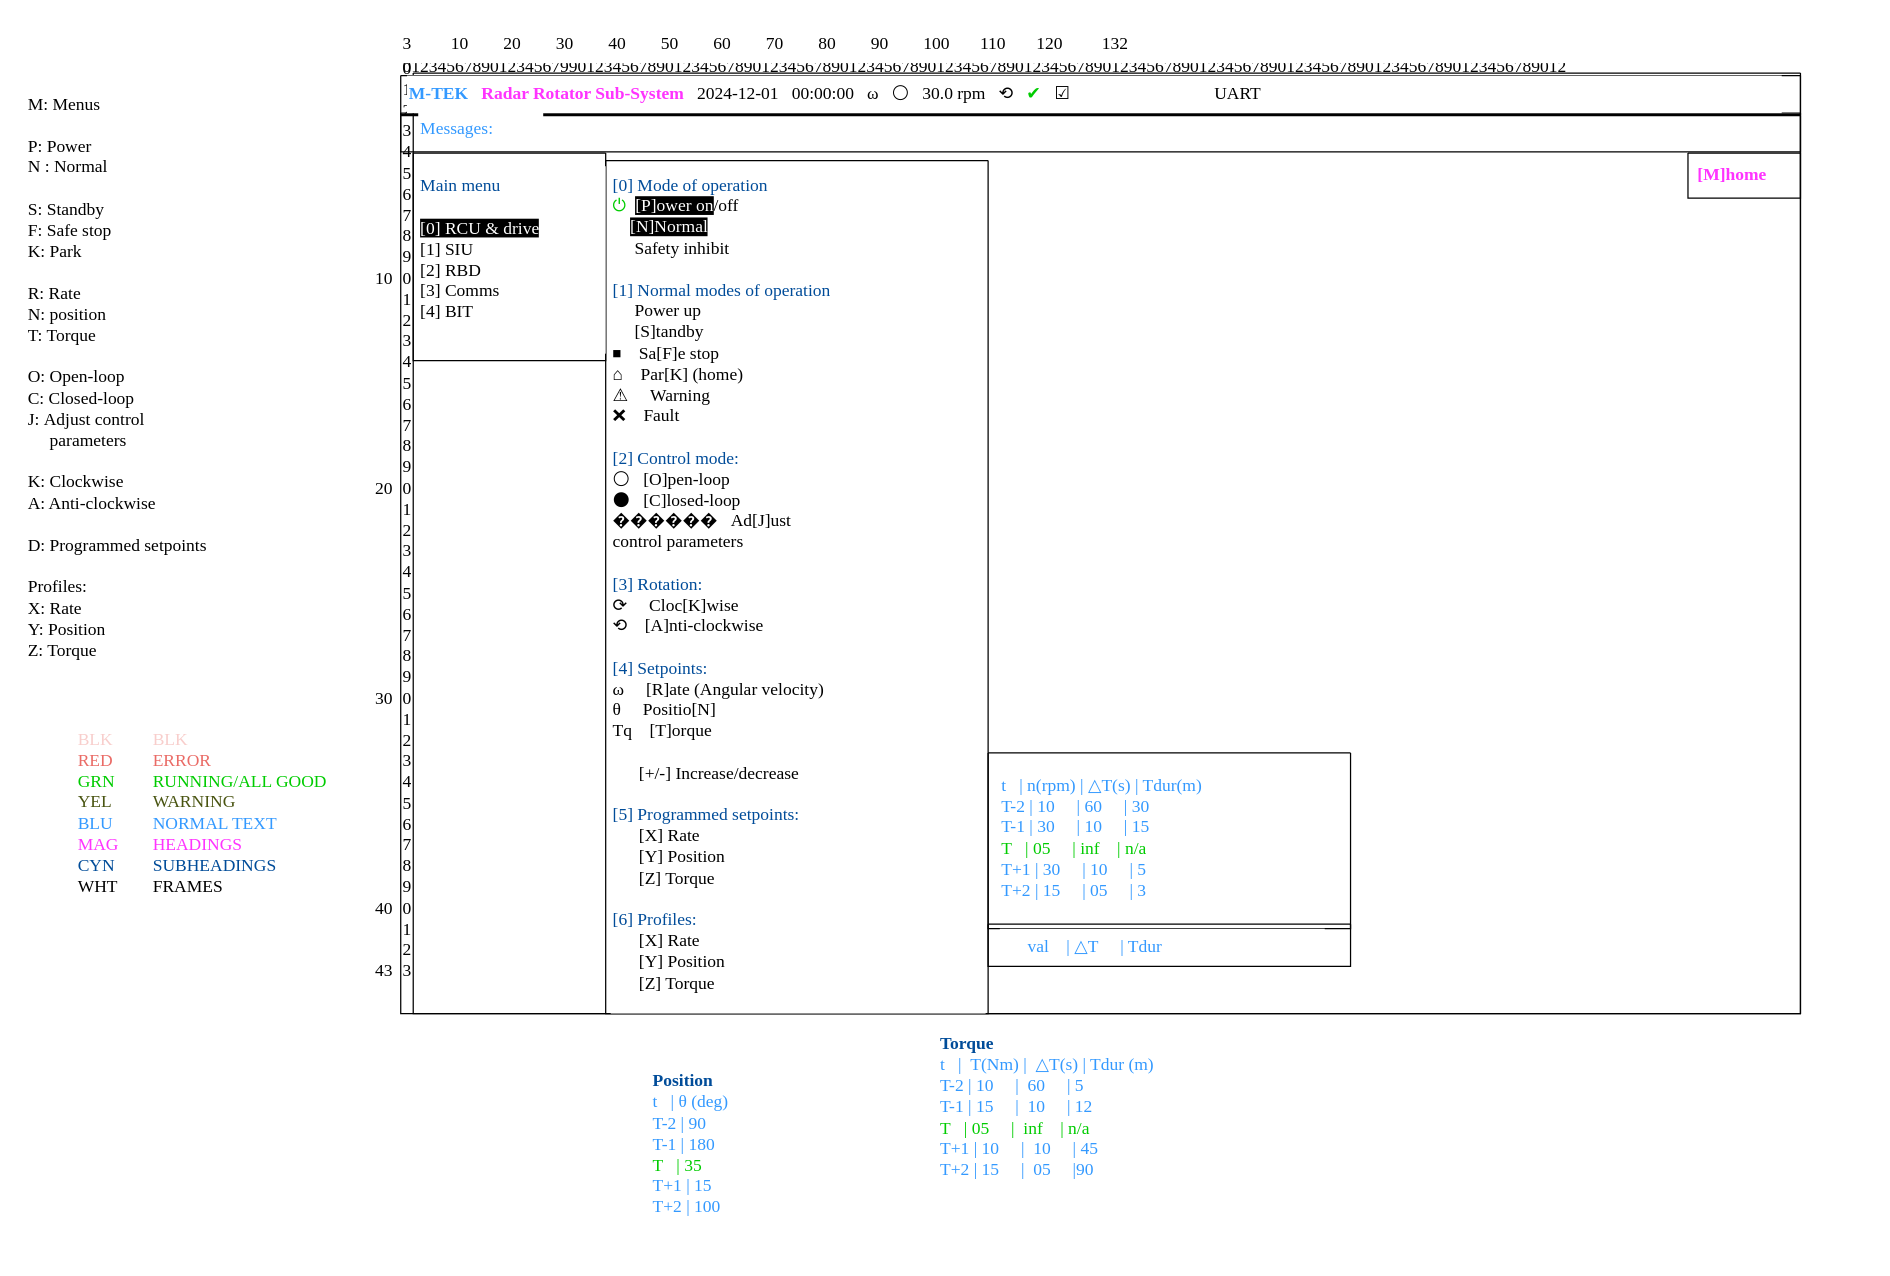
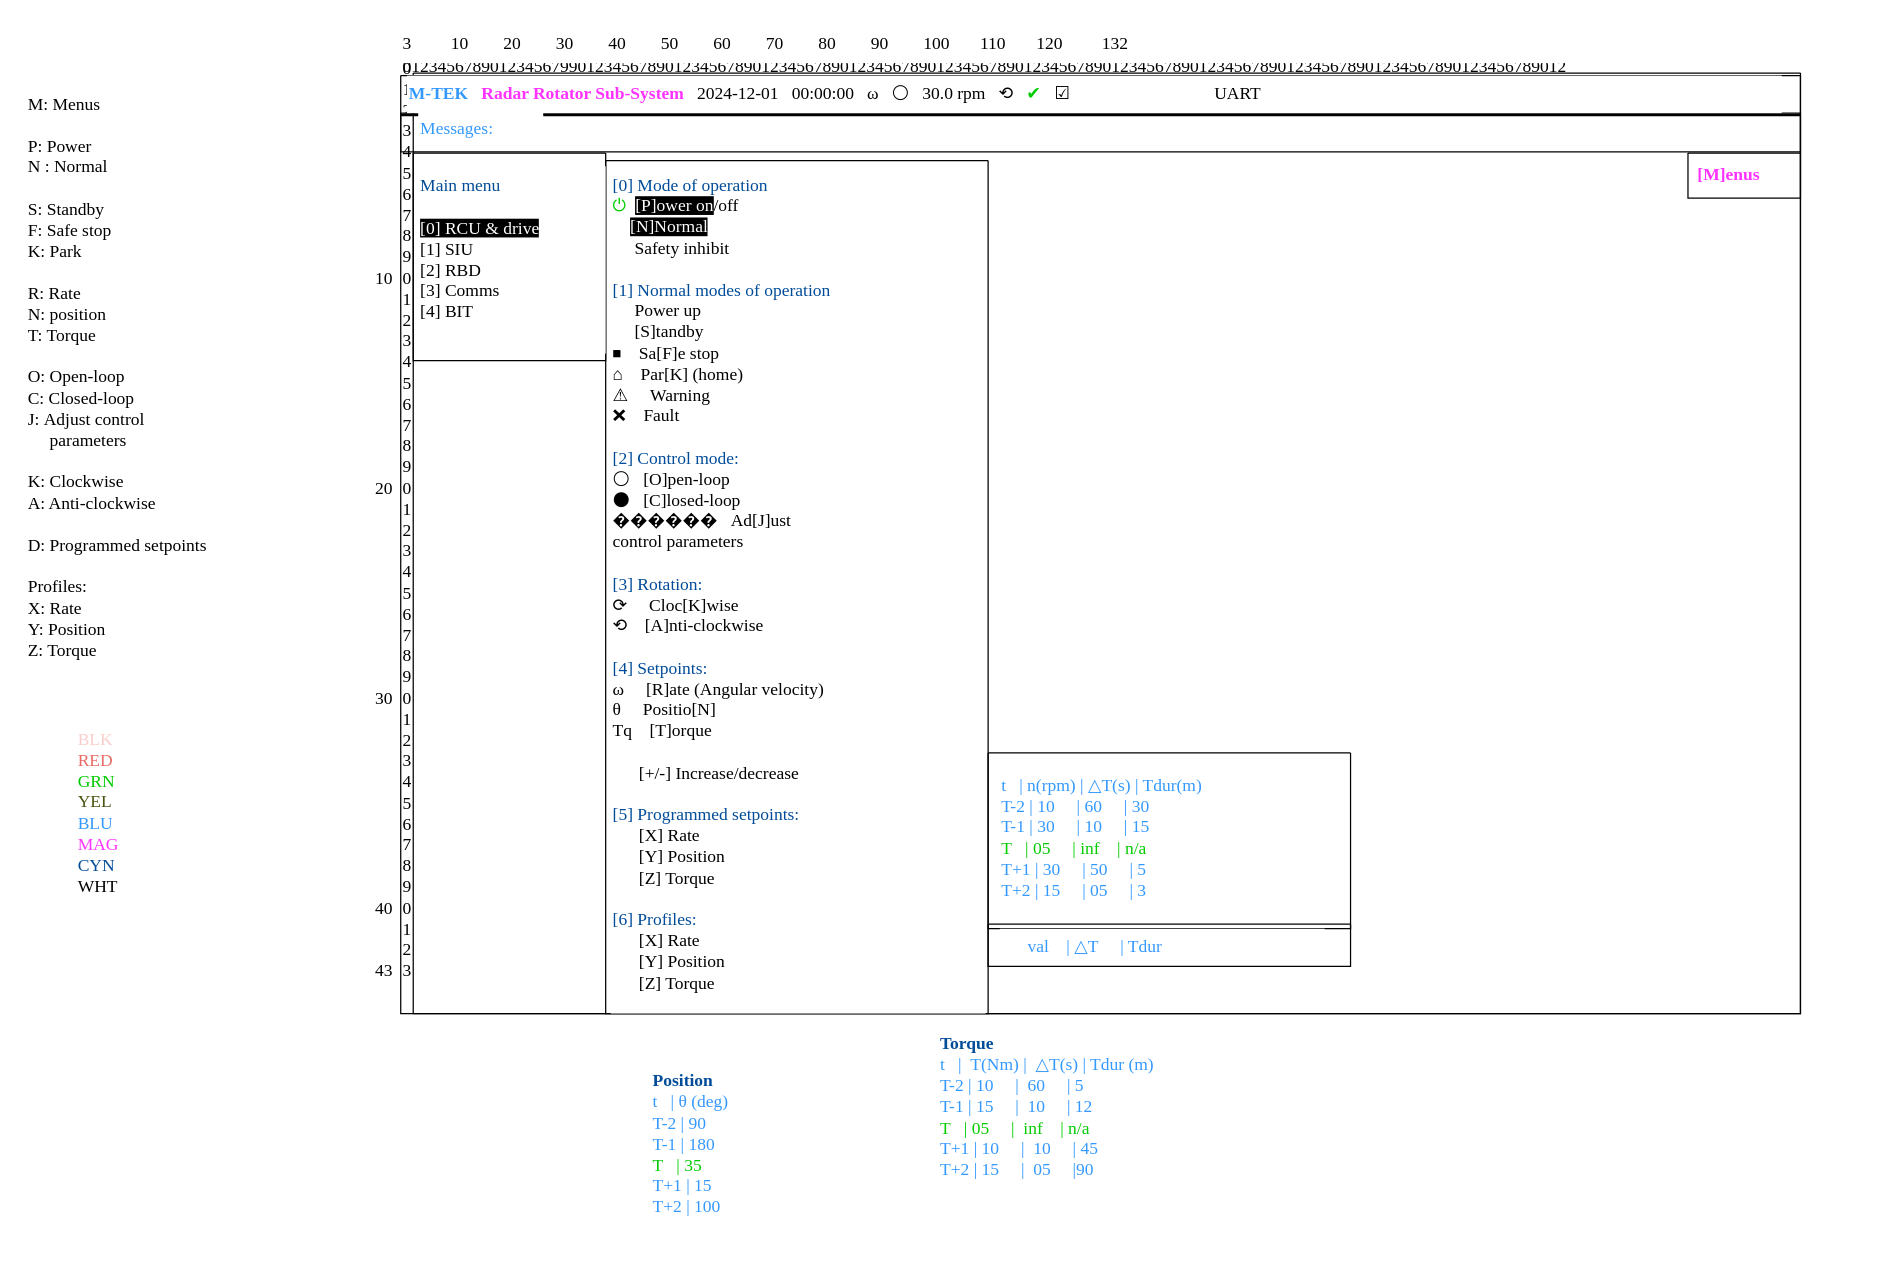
- <mxCell id="22" value="&lt;b style=&quot;color: rgb(255, 51, 255);&quot;&gt;&lt;font&gt;[M]home&lt;/font&gt;&lt;/b&gt;" style="text;html=1;align=left;verticalAlign=middle;resizable=0;points=[];autosize=1;strokeColor=none;fillColor=default;fontFamily=Lucida Console;fontSize=14;" parent="21" vertex="1"><mxGeometry x="6" y="7" width="80" height="30" as="geometry" /></mxCell>
+ <mxCell id="22" value="&lt;b style=&quot;color: rgb(255, 51, 255);&quot;&gt;&lt;font&gt;[M]enus&lt;/font&gt;&lt;/b&gt;" style="text;html=1;align=left;verticalAlign=middle;resizable=0;points=[];autosize=1;strokeColor=none;fillColor=default;fontFamily=Lucida Console;fontSize=14;" parent="21" vertex="1"><mxGeometry x="6" y="7" width="80" height="30" as="geometry" /></mxCell>
- <mxCell id="7" value="&lt;div&gt;&lt;font color=&quot;#f8cecc&quot;&gt;BLK&lt;/font&gt;&lt;/div&gt;&lt;div&gt;&lt;font color=&quot;#ea6b66&quot;&gt;ERROR&lt;/font&gt;&lt;/div&gt;&lt;div&gt;&lt;span style=&quot;color: rgb(0, 204, 0);&quot;&gt;RUNNING/ALL GOOD&lt;/span&gt;&lt;/div&gt;&lt;div&gt;&lt;font color=&quot;#495411&quot;&gt;WARNING&lt;/font&gt;&lt;/div&gt;&lt;div&gt;&lt;font color=&quot;#3399ff&quot;&gt;NORMAL TEXT&lt;/font&gt;&lt;/div&gt;&lt;div&gt;&lt;font color=&quot;#ff33ff&quot;&gt;HEADINGS&lt;/font&gt;&lt;/div&gt;&lt;div&gt;&lt;span style=&quot;background-color: initial;&quot;&gt;&lt;font color=&quot;#004c99&quot;&gt;SUBHEADINGS&lt;/font&gt;&lt;/span&gt;&lt;/div&gt;&lt;div&gt;&lt;span style=&quot;background-color: initial;&quot;&gt;FRAMES&lt;/span&gt;&lt;/div&gt;&lt;div&gt;&lt;br&gt;&lt;/div&gt;" style="text;html=1;align=left;verticalAlign=middle;resizable=0;points=[];autosize=1;strokeColor=none;fillColor=default;fontFamily=Lucida Console;fontSize=14;" parent="1" vertex="1"><mxGeometry x="120" y="579" width="160" height="160" as="geometry" /></mxCell>
- <mxCell id="15" value="&lt;div&gt;&lt;font style=&quot;background-color: initial;&quot; color=&quot;#3399ff&quot;&gt;t&amp;nbsp; &amp;nbsp;|&amp;nbsp;&lt;/font&gt;&lt;font style=&quot;background-color: initial;&quot; color=&quot;#3399ff&quot;&gt;n(rpm) |&amp;nbsp;&lt;/font&gt;&lt;span style=&quot;background-color: initial;&quot;&gt;&lt;font color=&quot;#3399ff&quot;&gt;△&lt;/font&gt;&lt;/span&gt;&lt;font style=&quot;background-color: initial;&quot; color=&quot;#3399ff&quot;&gt;T(&lt;/font&gt;&lt;span style=&quot;background-color: initial; color: rgb(51, 153, 255);&quot;&gt;s) | Tdur(m)&lt;/span&gt;&lt;/div&gt;&lt;div&gt;&lt;font style=&quot;background-color: initial;&quot; color=&quot;#3399ff&quot;&gt;T-2 |&amp;nbsp;&lt;/font&gt;&lt;span style=&quot;background-color: initial; color: rgb(51, 153, 255);&quot;&gt;10&amp;nbsp; &amp;nbsp; &amp;nbsp;| 60&amp;nbsp; &amp;nbsp; &amp;nbsp;| 30&lt;/span&gt;&lt;/div&gt;&lt;div&gt;&lt;font color=&quot;#3399ff&quot;&gt;T-1 | 30&amp;nbsp; &amp;nbsp; &amp;nbsp;| 10&amp;nbsp; &amp;nbsp; &amp;nbsp;| 15&amp;nbsp;&lt;/font&gt;&lt;/div&gt;&lt;div&gt;&lt;font color=&quot;#00cc00&quot;&gt;T&amp;nbsp; &amp;nbsp;| 05&amp;nbsp; &amp;nbsp; &amp;nbsp;| inf&amp;nbsp; &amp;nbsp; | n/a&lt;/font&gt;&lt;/div&gt;&lt;div&gt;&lt;font color=&quot;#3399ff&quot;&gt;T+1 | 30&amp;nbsp; &amp;nbsp; &amp;nbsp;| 10&amp;nbsp; &amp;nbsp; &amp;nbsp;| 5&lt;/font&gt;&lt;/div&gt;&lt;div&gt;&lt;font color=&quot;#3399ff&quot;&gt;T+2 | 15&amp;nbsp; &amp;nbsp; &amp;nbsp;| 05&amp;nbsp; &amp;nbsp; &amp;nbsp;| 3&lt;/font&gt;&lt;/div&gt;&lt;div&gt;&lt;br&gt;&lt;/div&gt;" style="text;html=1;align=left;verticalAlign=middle;resizable=0;points=[];autosize=1;strokeColor=none;fillColor=default;fontFamily=Lucida Console;fontSize=14;" parent="14" vertex="1"><mxGeometry x="9.355" y="11.821" width="280" height="130" as="geometry" /></mxCell>
+ <mxCell id="15" value="&lt;div&gt;&lt;font style=&quot;background-color: initial;&quot; color=&quot;#3399ff&quot;&gt;t&amp;nbsp; &amp;nbsp;|&amp;nbsp;&lt;/font&gt;&lt;font style=&quot;background-color: initial;&quot; color=&quot;#3399ff&quot;&gt;n(rpm) |&amp;nbsp;&lt;/font&gt;&lt;span style=&quot;background-color: initial;&quot;&gt;&lt;font color=&quot;#3399ff&quot;&gt;△&lt;/font&gt;&lt;/span&gt;&lt;font style=&quot;background-color: initial;&quot; color=&quot;#3399ff&quot;&gt;T(&lt;/font&gt;&lt;span style=&quot;background-color: initial; color: rgb(51, 153, 255);&quot;&gt;s) | Tdur(m)&lt;/span&gt;&lt;/div&gt;&lt;div&gt;&lt;font style=&quot;background-color: initial;&quot; color=&quot;#3399ff&quot;&gt;T-2 |&amp;nbsp;&lt;/font&gt;&lt;span style=&quot;background-color: initial; color: rgb(51, 153, 255);&quot;&gt;10&amp;nbsp; &amp;nbsp; &amp;nbsp;| 60&amp;nbsp; &amp;nbsp; &amp;nbsp;| 30&lt;/span&gt;&lt;/div&gt;&lt;div&gt;&lt;font color=&quot;#3399ff&quot;&gt;T-1 | 30&amp;nbsp; &amp;nbsp; &amp;nbsp;| 10&amp;nbsp; &amp;nbsp; &amp;nbsp;| 15&amp;nbsp;&lt;/font&gt;&lt;/div&gt;&lt;div&gt;&lt;font color=&quot;#00cc00&quot;&gt;T&amp;nbsp; &amp;nbsp;| 05&amp;nbsp; &amp;nbsp; &amp;nbsp;| inf&amp;nbsp; &amp;nbsp; | n/a&lt;/font&gt;&lt;/div&gt;&lt;div&gt;&lt;font color=&quot;#3399ff&quot;&gt;T+1 | 30&amp;nbsp; &amp;nbsp; &amp;nbsp;| 50&amp;nbsp; &amp;nbsp; &amp;nbsp;| 5&lt;/font&gt;&lt;/div&gt;&lt;div&gt;&lt;font color=&quot;#3399ff&quot;&gt;T+2 | 15&amp;nbsp; &amp;nbsp; &amp;nbsp;| 05&amp;nbsp; &amp;nbsp; &amp;nbsp;| 3&lt;/font&gt;&lt;/div&gt;&lt;div&gt;&lt;br&gt;&lt;/div&gt;" style="text;html=1;align=left;verticalAlign=middle;resizable=0;points=[];autosize=1;strokeColor=none;fillColor=default;fontFamily=Lucida Console;fontSize=14;" parent="14" vertex="1"><mxGeometry x="9.355" y="11.821" width="280" height="130" as="geometry" /></mxCell>
